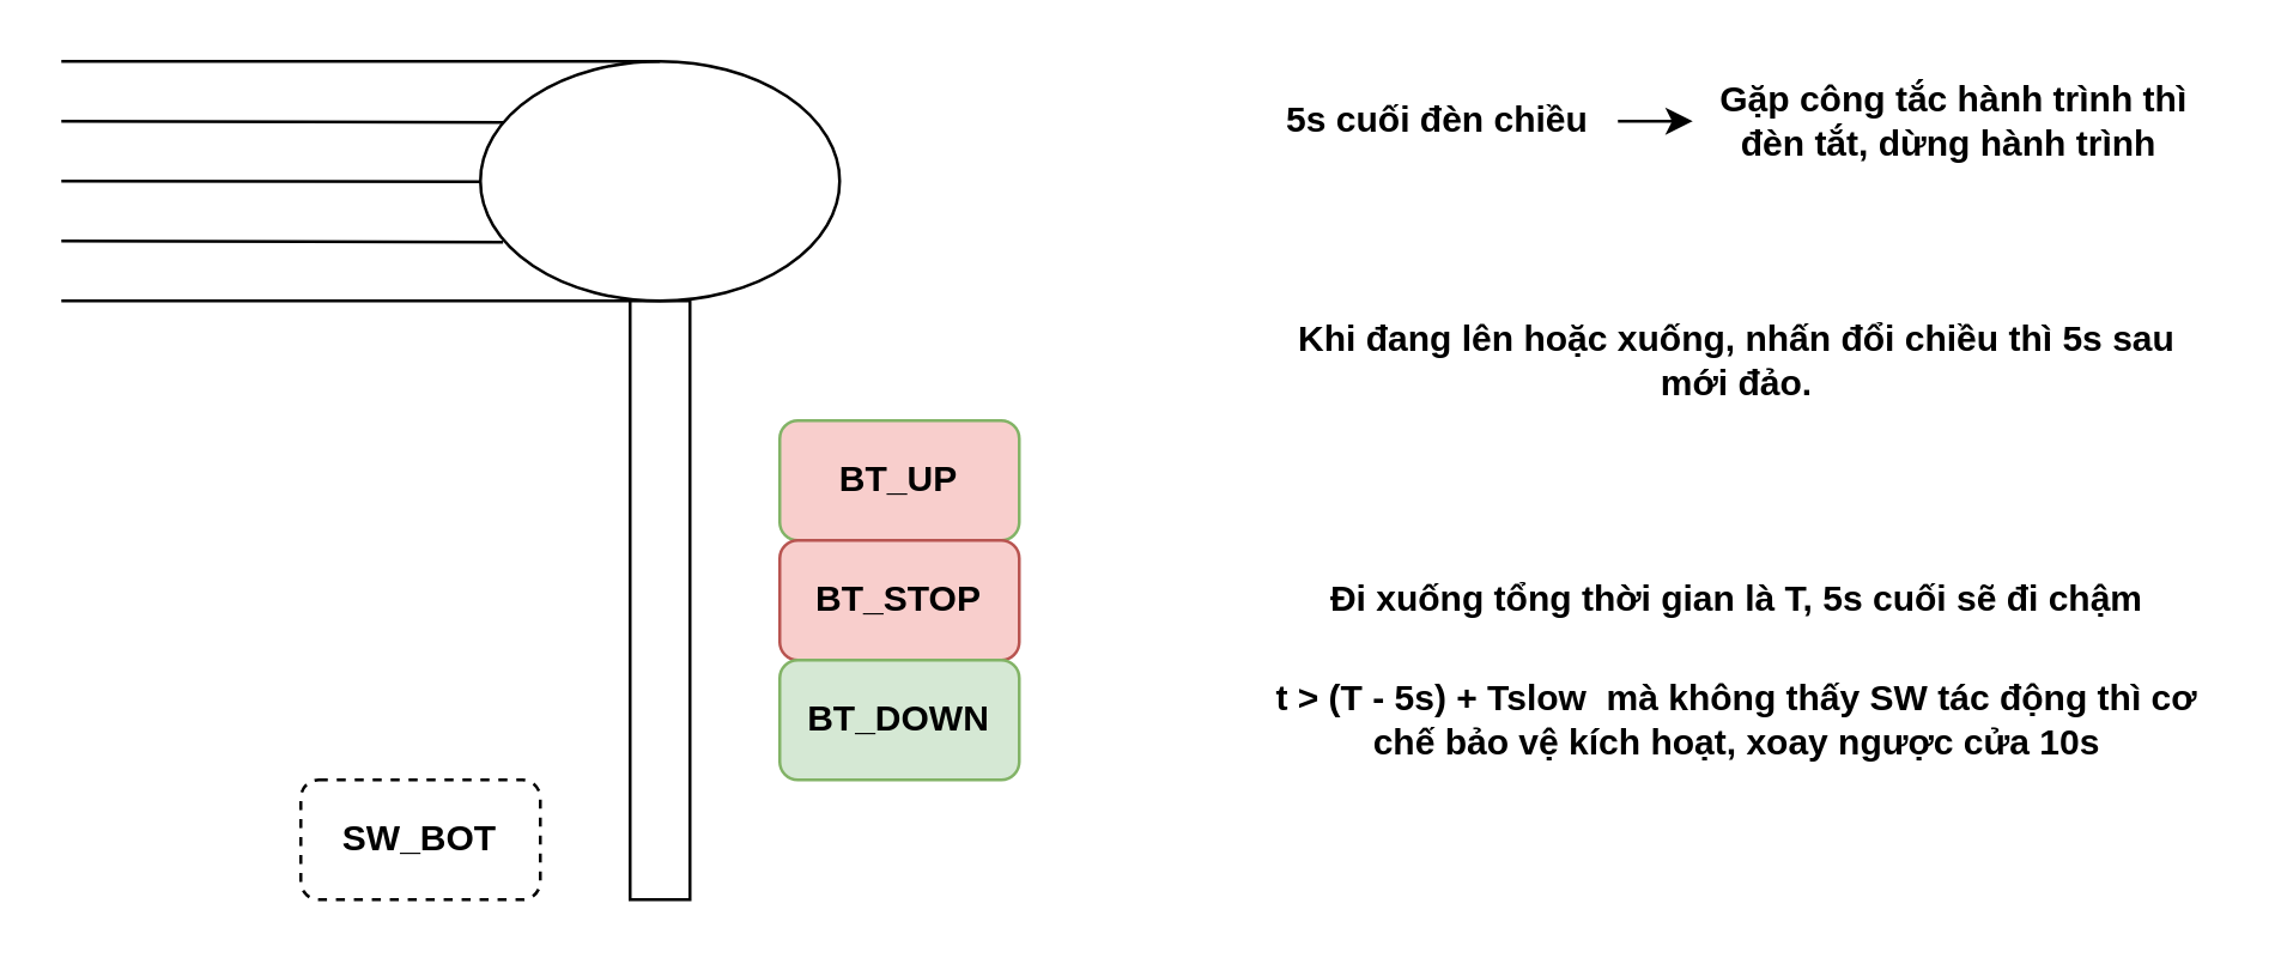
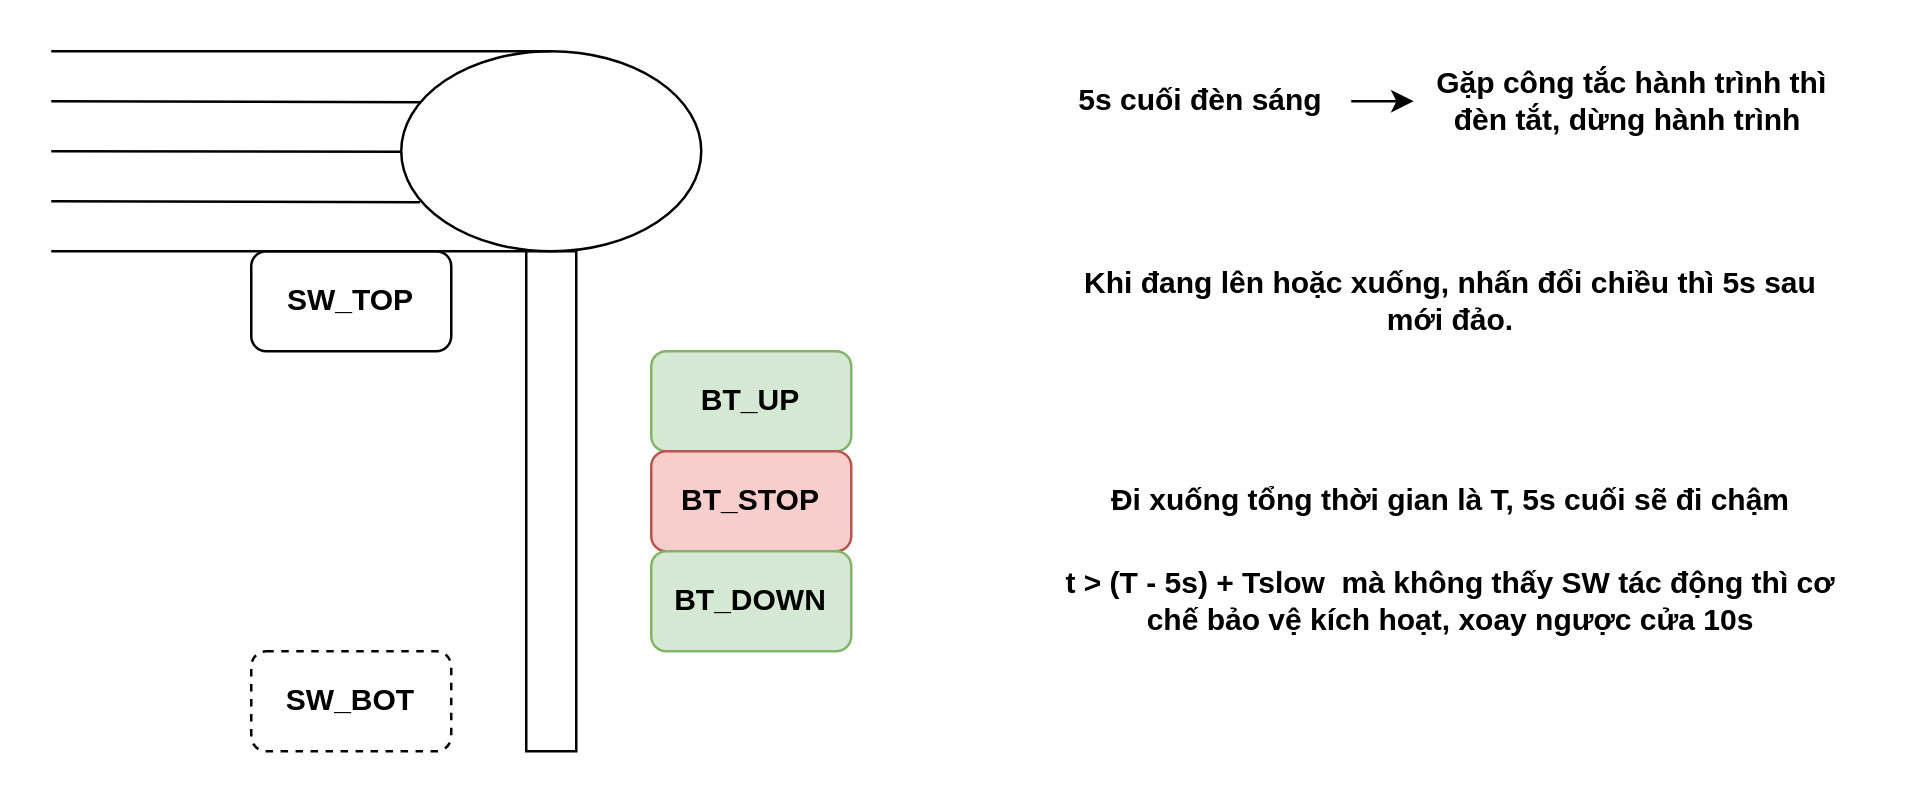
- <mxCell id="16" value="&lt;b&gt;5s cuối đèn chiều&lt;/b&gt;" style="text;html=1;strokeColor=none;fillColor=none;align=center;verticalAlign=middle;whiteSpace=wrap;rounded=0;" vertex="1" parent="1"><mxGeometry x="420" y="20" width="120" height="40" as="geometry" /></mxCell>
+ <mxCell id="16" value="&lt;b&gt;5s cuối đèn sáng&lt;/b&gt;" style="text;html=1;strokeColor=none;fillColor=none;align=center;verticalAlign=middle;whiteSpace=wrap;rounded=0;" vertex="1" parent="1"><mxGeometry x="420" y="20" width="120" height="40" as="geometry" /></mxCell>
+ <mxCell id="6" value="&lt;b&gt;SW_TOP&lt;/b&gt;" style="rounded=1;whiteSpace=wrap;html=1;fillColor=none;" vertex="1" parent="1"><mxGeometry x="100" y="100" width="80" height="40" as="geometry" /></mxCell>
- <mxCell id="11" value="&lt;b&gt;BT_UP&lt;/b&gt;" style="rounded=1;whiteSpace=wrap;html=1;fillColor=#f8cecc;strokeColor=#82b366;" vertex="1" parent="1"><mxGeometry x="260" y="140" width="80" height="40" as="geometry" /></mxCell>
+ <mxCell id="11" value="&lt;b&gt;BT_UP&lt;/b&gt;" style="rounded=1;whiteSpace=wrap;html=1;fillColor=#d5e8d4;strokeColor=#82b366;" vertex="1" parent="1"><mxGeometry x="260" y="140" width="80" height="40" as="geometry" /></mxCell>
